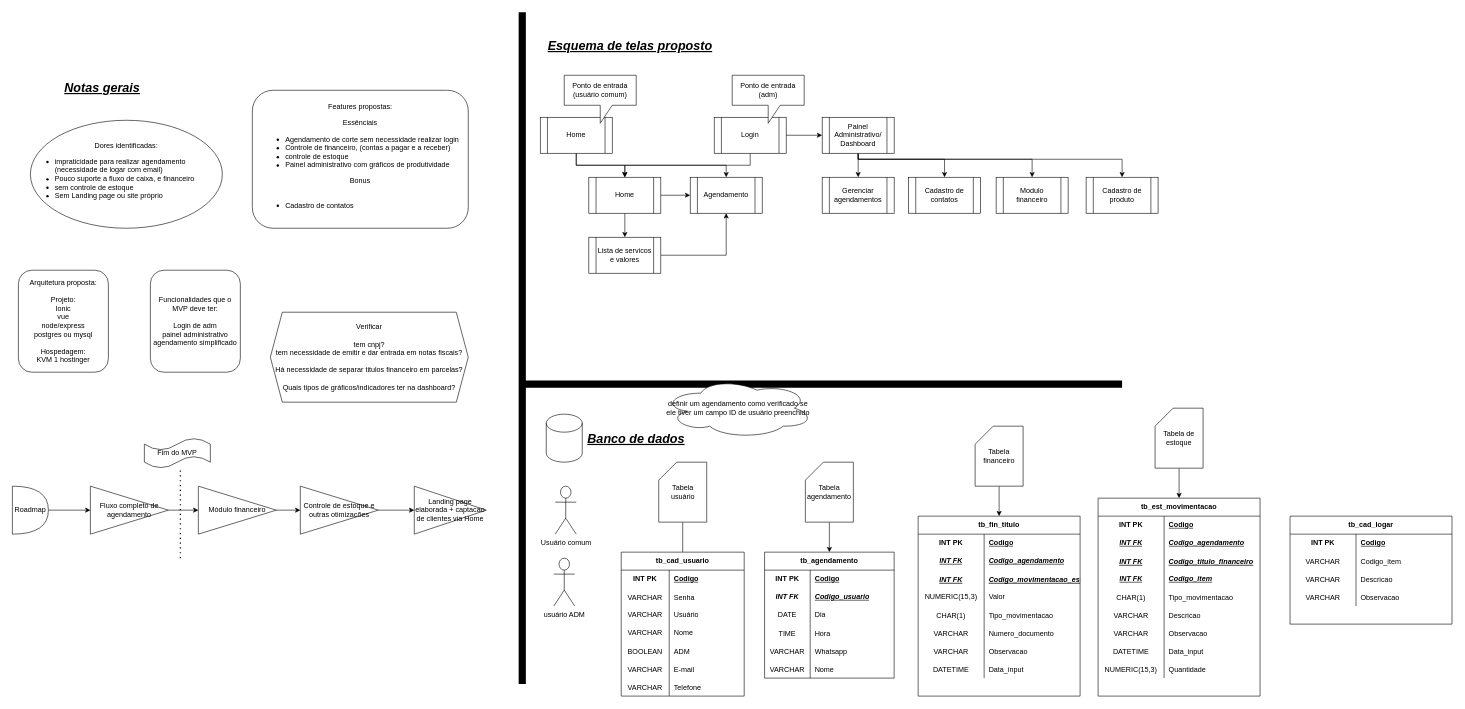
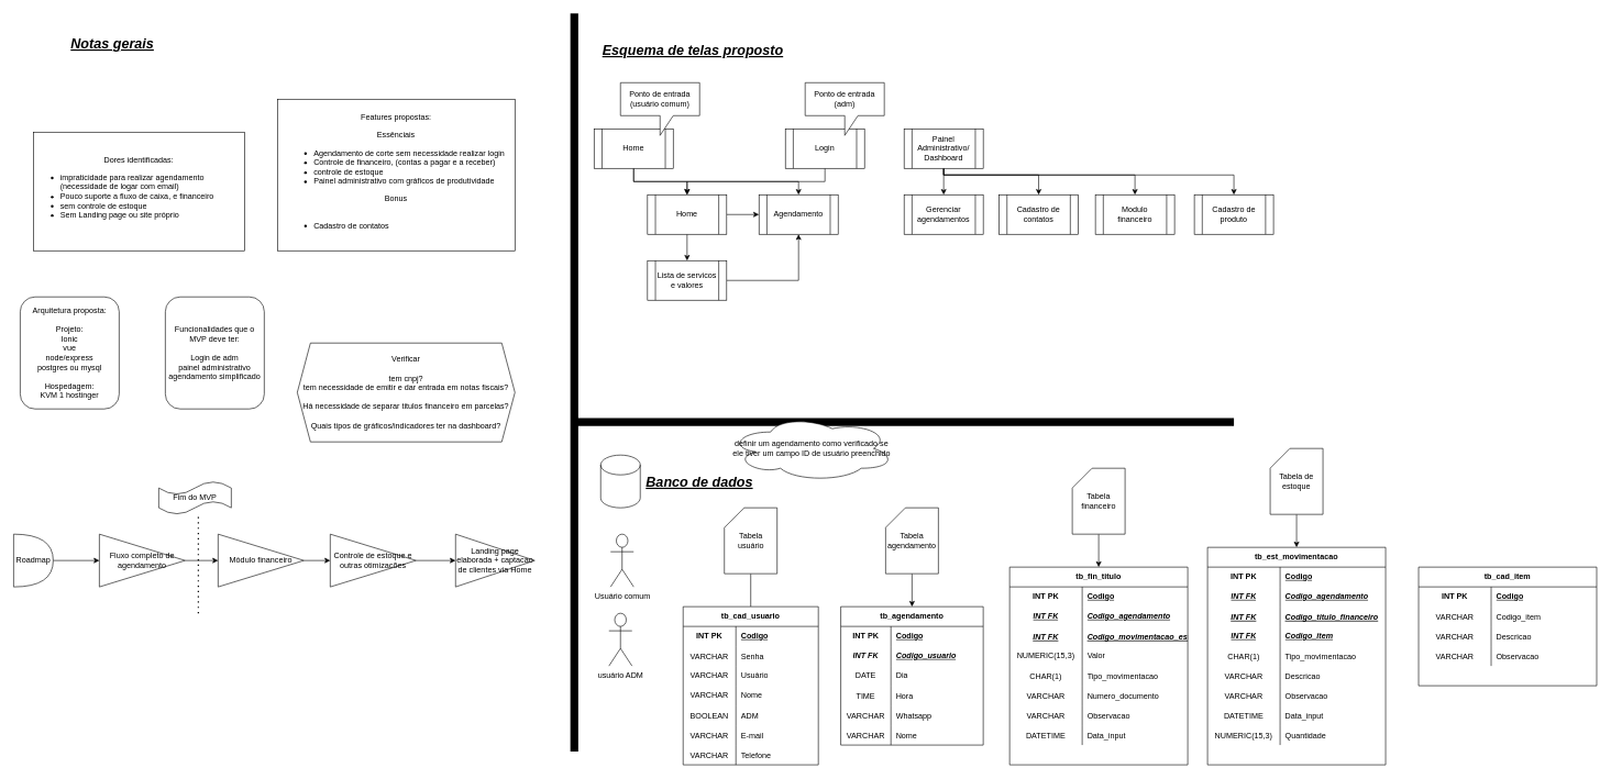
- <mxCell id="44" value="&lt;span style=&quot;font-size: 21px;&quot;&gt;&lt;b&gt;&lt;i&gt;&lt;u&gt;Notas gerais&lt;/u&gt;&lt;/i&gt;&lt;/b&gt;&lt;/span&gt;" style="text;html=1;align=center;verticalAlign=middle;whiteSpace=wrap;rounded=0;" parent="1" vertex="1"><mxGeometry x="30" y="110" width="280" height="70" as="geometry" /></mxCell>
+ <mxCell id="44" value="&lt;span style=&quot;font-size: 21px;&quot;&gt;&lt;b&gt;&lt;i&gt;&lt;u&gt;Notas gerais&lt;/u&gt;&lt;/i&gt;&lt;/b&gt;&lt;/span&gt;" style="text;html=1;align=center;verticalAlign=middle;whiteSpace=wrap;rounded=0;" parent="1" vertex="1"><mxGeometry x="30" y="30" width="280" height="70" as="geometry" /></mxCell>
- <mxCell id="21" style="edgeStyle=orthogonalEdgeStyle;rounded=0;orthogonalLoop=1;jettySize=auto;html=1;entryX=0;entryY=0.5;entryDx=0;entryDy=0;" parent="1" source="22" target="38" edge="1"><mxGeometry relative="1" as="geometry" /></mxCell>
- <mxCell id="3" value="&lt;div style=&quot;&quot;&gt;&lt;span style=&quot;background-color: transparent; color: light-dark(rgb(0, 0, 0), rgb(255, 255, 255));&quot;&gt;Features propostas:&lt;/span&gt;&lt;/div&gt;&lt;div style=&quot;&quot;&gt;&lt;span style=&quot;background-color: transparent; color: light-dark(rgb(0, 0, 0), rgb(255, 255, 255));&quot;&gt;&lt;br&gt;&lt;/span&gt;&lt;/div&gt;&lt;div style=&quot;&quot;&gt;&lt;span style=&quot;background-color: transparent; color: light-dark(rgb(0, 0, 0), rgb(255, 255, 255));&quot;&gt;Essênciais&lt;/span&gt;&lt;/div&gt;&lt;div&gt;&lt;ul&gt;&lt;li style=&quot;text-align: left;&quot;&gt;&lt;span style=&quot;background-color: transparent; color: light-dark(rgb(0, 0, 0), rgb(255, 255, 255));&quot;&gt;Agendamento de corte sem necessidade realizar login&lt;/span&gt;&lt;/li&gt;&lt;li style=&quot;text-align: left;&quot;&gt;&lt;span style=&quot;background-color: transparent; color: light-dark(rgb(0, 0, 0), rgb(255, 255, 255));&quot;&gt;Controle de financeiro, (contas a pagar e a receber)&lt;/span&gt;&lt;/li&gt;&lt;li style=&quot;text-align: left;&quot;&gt;controle de estoque&lt;/li&gt;&lt;li style=&quot;text-align: left;&quot;&gt;Painel administrativo com gráficos de produtividade&lt;/li&gt;&lt;/ul&gt;&lt;div style=&quot;&quot;&gt;Bonus&lt;/div&gt;&lt;div style=&quot;&quot;&gt;&lt;br&gt;&lt;/div&gt;&lt;div style=&quot;&quot;&gt;&lt;ul&gt;&lt;li style=&quot;text-align: left;&quot;&gt;Cadastro de contatos&amp;nbsp;&lt;/li&gt;&lt;/ul&gt;&lt;/div&gt;&lt;/div&gt;" style="whiteSpace=wrap;html=1;rounded=1;" parent="1" vertex="1"><mxGeometry x="420" y="150" width="360" height="230" as="geometry" /></mxCell>
+ <mxCell id="3" value="&lt;div style=&quot;&quot;&gt;&lt;span style=&quot;background-color: transparent; color: light-dark(rgb(0, 0, 0), rgb(255, 255, 255));&quot;&gt;Features propostas:&lt;/span&gt;&lt;/div&gt;&lt;div style=&quot;&quot;&gt;&lt;span style=&quot;background-color: transparent; color: light-dark(rgb(0, 0, 0), rgb(255, 255, 255));&quot;&gt;&lt;br&gt;&lt;/span&gt;&lt;/div&gt;&lt;div style=&quot;&quot;&gt;&lt;span style=&quot;background-color: transparent; color: light-dark(rgb(0, 0, 0), rgb(255, 255, 255));&quot;&gt;Essênciais&lt;/span&gt;&lt;/div&gt;&lt;div&gt;&lt;ul&gt;&lt;li style=&quot;text-align: left;&quot;&gt;&lt;span style=&quot;background-color: transparent; color: light-dark(rgb(0, 0, 0), rgb(255, 255, 255));&quot;&gt;Agendamento de corte sem necessidade realizar login&lt;/span&gt;&lt;/li&gt;&lt;li style=&quot;text-align: left;&quot;&gt;&lt;span style=&quot;background-color: transparent; color: light-dark(rgb(0, 0, 0), rgb(255, 255, 255));&quot;&gt;Controle de financeiro, (contas a pagar e a receber)&lt;/span&gt;&lt;/li&gt;&lt;li style=&quot;text-align: left;&quot;&gt;controle de estoque&lt;/li&gt;&lt;li style=&quot;text-align: left;&quot;&gt;Painel administrativo com gráficos de produtividade&lt;/li&gt;&lt;/ul&gt;&lt;div style=&quot;&quot;&gt;Bonus&lt;/div&gt;&lt;div style=&quot;&quot;&gt;&lt;br&gt;&lt;/div&gt;&lt;div style=&quot;&quot;&gt;&lt;ul&gt;&lt;li style=&quot;text-align: left;&quot;&gt;Cadastro de contatos&amp;nbsp;&lt;/li&gt;&lt;/ul&gt;&lt;/div&gt;&lt;/div&gt;" style="rounded=0;whiteSpace=wrap;html=1;" parent="1" vertex="1"><mxGeometry x="420" y="150" width="360" height="230" as="geometry" /></mxCell>
- <mxCell id="2" value="&lt;div style=&quot;&quot;&gt;&lt;span style=&quot;background-color: transparent; color: light-dark(rgb(0, 0, 0), rgb(255, 255, 255));&quot;&gt;Dores identificadas:&lt;/span&gt;&lt;/div&gt;&lt;div&gt;&lt;ul&gt;&lt;li style=&quot;text-align: left;&quot;&gt;&lt;span style=&quot;background-color: transparent; color: light-dark(rgb(0, 0, 0), rgb(255, 255, 255));&quot;&gt;impraticidade para realizar agendamento (necessidade de logar com email)&lt;/span&gt;&lt;/li&gt;&lt;li style=&quot;text-align: left;&quot;&gt;&lt;span style=&quot;background-color: transparent; color: light-dark(rgb(0, 0, 0), rgb(255, 255, 255));&quot;&gt;Pouco suporte a fluxo de caixa, e financeiro&lt;/span&gt;&lt;/li&gt;&lt;li style=&quot;text-align: left;&quot;&gt;sem controle de estoque&lt;/li&gt;&lt;li style=&quot;text-align: left;&quot;&gt;Sem Landing page ou site próprio&lt;/li&gt;&lt;/ul&gt;&lt;/div&gt;" style="ellipse;whiteSpace=wrap;html=1;" parent="1" vertex="1"><mxGeometry x="50" y="200" width="320" height="180" as="geometry" /></mxCell>
+ <mxCell id="2" value="&lt;div style=&quot;&quot;&gt;&lt;span style=&quot;background-color: transparent; color: light-dark(rgb(0, 0, 0), rgb(255, 255, 255));&quot;&gt;Dores identificadas:&lt;/span&gt;&lt;/div&gt;&lt;div&gt;&lt;ul&gt;&lt;li style=&quot;text-align: left;&quot;&gt;&lt;span style=&quot;background-color: transparent; color: light-dark(rgb(0, 0, 0), rgb(255, 255, 255));&quot;&gt;impraticidade para realizar agendamento (necessidade de logar com email)&lt;/span&gt;&lt;/li&gt;&lt;li style=&quot;text-align: left;&quot;&gt;&lt;span style=&quot;background-color: transparent; color: light-dark(rgb(0, 0, 0), rgb(255, 255, 255));&quot;&gt;Pouco suporte a fluxo de caixa, e financeiro&lt;/span&gt;&lt;/li&gt;&lt;li style=&quot;text-align: left;&quot;&gt;sem controle de estoque&lt;/li&gt;&lt;li style=&quot;text-align: left;&quot;&gt;Sem Landing page ou site próprio&lt;/li&gt;&lt;/ul&gt;&lt;/div&gt;" style="rounded=0;whiteSpace=wrap;html=1;" parent="1" vertex="1"><mxGeometry x="50" y="200" width="320" height="180" as="geometry" /></mxCell>
- <mxCell id="154" value="tb_cad_logar" style="shape=table;startSize=30;container=1;collapsible=1;childLayout=tableLayout;fixedRows=1;rowLines=0;fontStyle=1;align=center;resizeLast=1;html=1;whiteSpace=wrap;" parent="1" vertex="1"><mxGeometry x="2150" y="860" width="270" height="180" as="geometry"><mxRectangle x="1750" y="890" width="70" height="30" as="alternateBounds" /></mxGeometry></mxCell>
+ <mxCell id="154" value="tb_cad_item" style="shape=table;startSize=30;container=1;collapsible=1;childLayout=tableLayout;fixedRows=1;rowLines=0;fontStyle=1;align=center;resizeLast=1;html=1;whiteSpace=wrap;" parent="1" vertex="1"><mxGeometry x="2150" y="860" width="270" height="180" as="geometry"><mxRectangle x="1750" y="890" width="70" height="30" as="alternateBounds" /></mxGeometry></mxCell>
